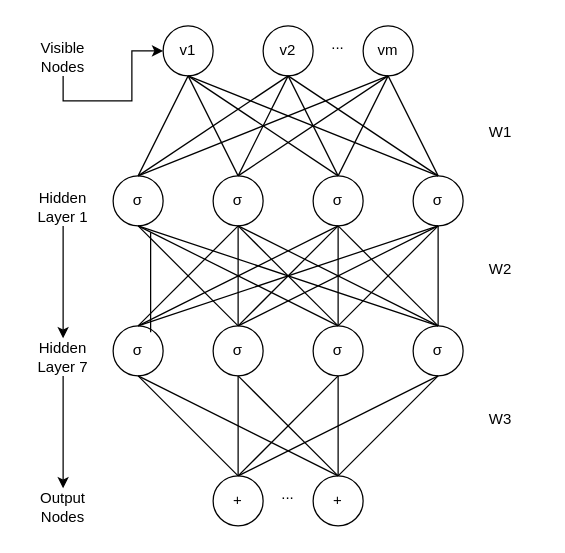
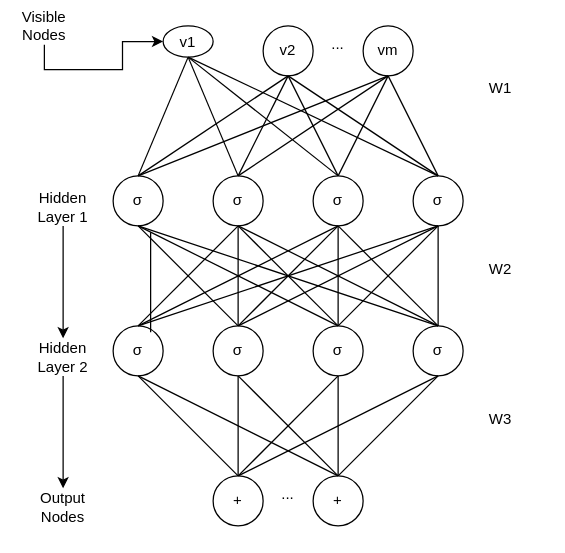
- <mxCell id="4" value="v1" style="ellipse;whiteSpace=wrap;html=1;aspect=fixed;" vertex="1" parent="1"><mxGeometry x="130" y="20" width="40" height="40" as="geometry" /></mxCell>
+ <mxCell id="4" value="v1" style="ellipse;whiteSpace=wrap;html=1;aspect=fixed;" vertex="1" parent="1"><mxGeometry x="130" y="20" width="40" height="25" as="geometry" /></mxCell>
- <mxCell id="57" value="Visible Nodes" style="text;html=1;align=center;verticalAlign=middle;whiteSpace=wrap;rounded=0;" vertex="1" parent="1"><mxGeometry x="20" y="30" width="60" height="30" as="geometry" /></mxCell>
+ <mxCell id="57" value="Visible Nodes" style="text;html=1;align=center;verticalAlign=middle;whiteSpace=wrap;rounded=0;" vertex="1" parent="1"><mxGeometry x="5" y="5" width="60" height="30" as="geometry" /></mxCell>
- <mxCell id="53" value="W1" style="text;html=1;align=center;verticalAlign=middle;whiteSpace=wrap;rounded=0;" vertex="1" parent="1"><mxGeometry x="370" y="90" width="60" height="30" as="geometry" /></mxCell>
+ <mxCell id="53" value="W1" style="text;html=1;align=center;verticalAlign=middle;whiteSpace=wrap;rounded=0;" vertex="1" parent="1"><mxGeometry x="370" y="55" width="60" height="30" as="geometry" /></mxCell>
- <mxCell id="61" value="Hidden Layer 7" style="text;html=1;align=center;verticalAlign=middle;whiteSpace=wrap;rounded=0;" vertex="1" parent="1"><mxGeometry x="20" y="270" width="60" height="30" as="geometry" /></mxCell>
+ <mxCell id="61" value="Hidden Layer 2" style="text;html=1;align=center;verticalAlign=middle;whiteSpace=wrap;rounded=0;" vertex="1" parent="1"><mxGeometry x="20" y="270" width="60" height="30" as="geometry" /></mxCell>
